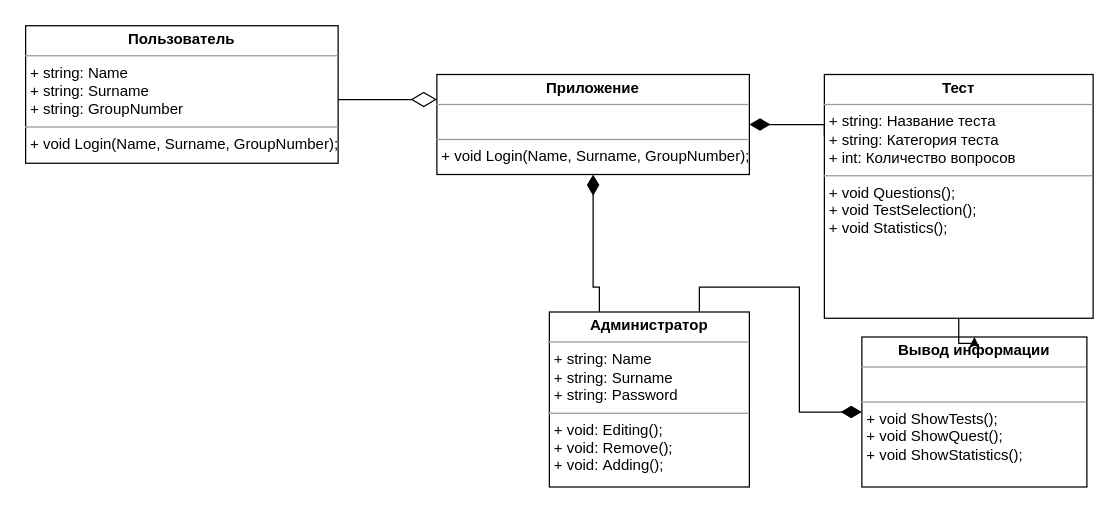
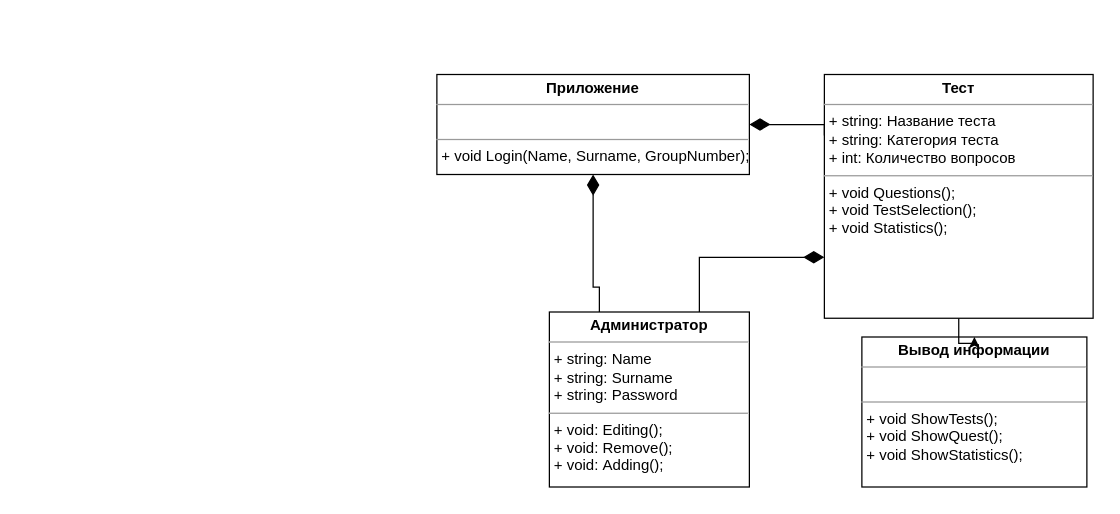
- <mxCell id="9" value="&lt;p style=&quot;text-align: center ; margin: 4px 0px 0px&quot;&gt;&lt;b&gt;Пользователь&lt;/b&gt;&lt;/p&gt;&lt;hr size=&quot;1&quot;&gt;&lt;p style=&quot;margin: 0px ; margin-left: 4px&quot;&gt;+ string: Name&lt;/p&gt;&lt;p style=&quot;margin: 0px ; margin-left: 4px&quot;&gt;+ string: Surname&lt;/p&gt;&lt;p style=&quot;margin: 0px ; margin-left: 4px&quot;&gt;+ string: GroupNumber&lt;/p&gt;&lt;hr size=&quot;1&quot;&gt;&lt;p style=&quot;margin: 0px ; margin-left: 4px&quot;&gt;&lt;span&gt;+ void Login(Name,&amp;nbsp;&lt;/span&gt;&lt;span&gt;Surname,&amp;nbsp;&lt;/span&gt;&lt;span&gt;GroupNumber&lt;/span&gt;&lt;span&gt;);&lt;/span&gt;&lt;br&gt;&lt;/p&gt;&lt;p style=&quot;margin: 0px ; margin-left: 4px&quot;&gt;&lt;br&gt;&lt;/p&gt;" style="verticalAlign=top;align=left;overflow=fill;fontSize=12;fontFamily=Helvetica;html=1;" parent="1" vertex="1"><mxGeometry x="20" y="20" width="250" height="110" as="geometry" /></mxCell>
- <mxCell id="8" style="edgeStyle=orthogonalEdgeStyle;rounded=0;orthogonalLoop=1;jettySize=auto;html=1;exitX=1;exitY=0.5;exitDx=0;exitDy=0;entryX=0;entryY=0.25;entryDx=0;entryDy=0;endArrow=diamondThin;endFill=0;strokeWidth=1;jumpSize=15;endSize=18;" parent="1" source="9" target="10" edge="1"><mxGeometry relative="1" as="geometry"><Array as="points"><mxPoint x="199" y="79" /></Array></mxGeometry></mxCell>
- <mxCell id="2" style="rounded=0;orthogonalLoop=1;jettySize=auto;html=1;exitX=0.75;exitY=0;exitDx=0;exitDy=0;endArrow=diamondThin;endFill=1;strokeWidth=1;endSize=14;edgeStyle=orthogonalEdgeStyle;" parent="1" source="5" target="3" edge="1"><mxGeometry relative="1" as="geometry"><mxPoint x="659" y="189" as="sourcePoint" /><mxPoint x="599" y="159" as="targetPoint" /></mxGeometry></mxCell>
+ <mxCell id="2" style="rounded=0;orthogonalLoop=1;jettySize=auto;html=1;exitX=0.75;exitY=0;exitDx=0;exitDy=0;endArrow=diamondThin;endFill=1;strokeWidth=1;endSize=14;entryX=0;entryY=0.75;entryDx=0;entryDy=0;edgeStyle=orthogonalEdgeStyle;" parent="1" source="5" target="7" edge="1"><mxGeometry relative="1" as="geometry"><mxPoint x="659" y="189" as="sourcePoint" /><mxPoint x="599" y="159" as="targetPoint" /></mxGeometry></mxCell>
